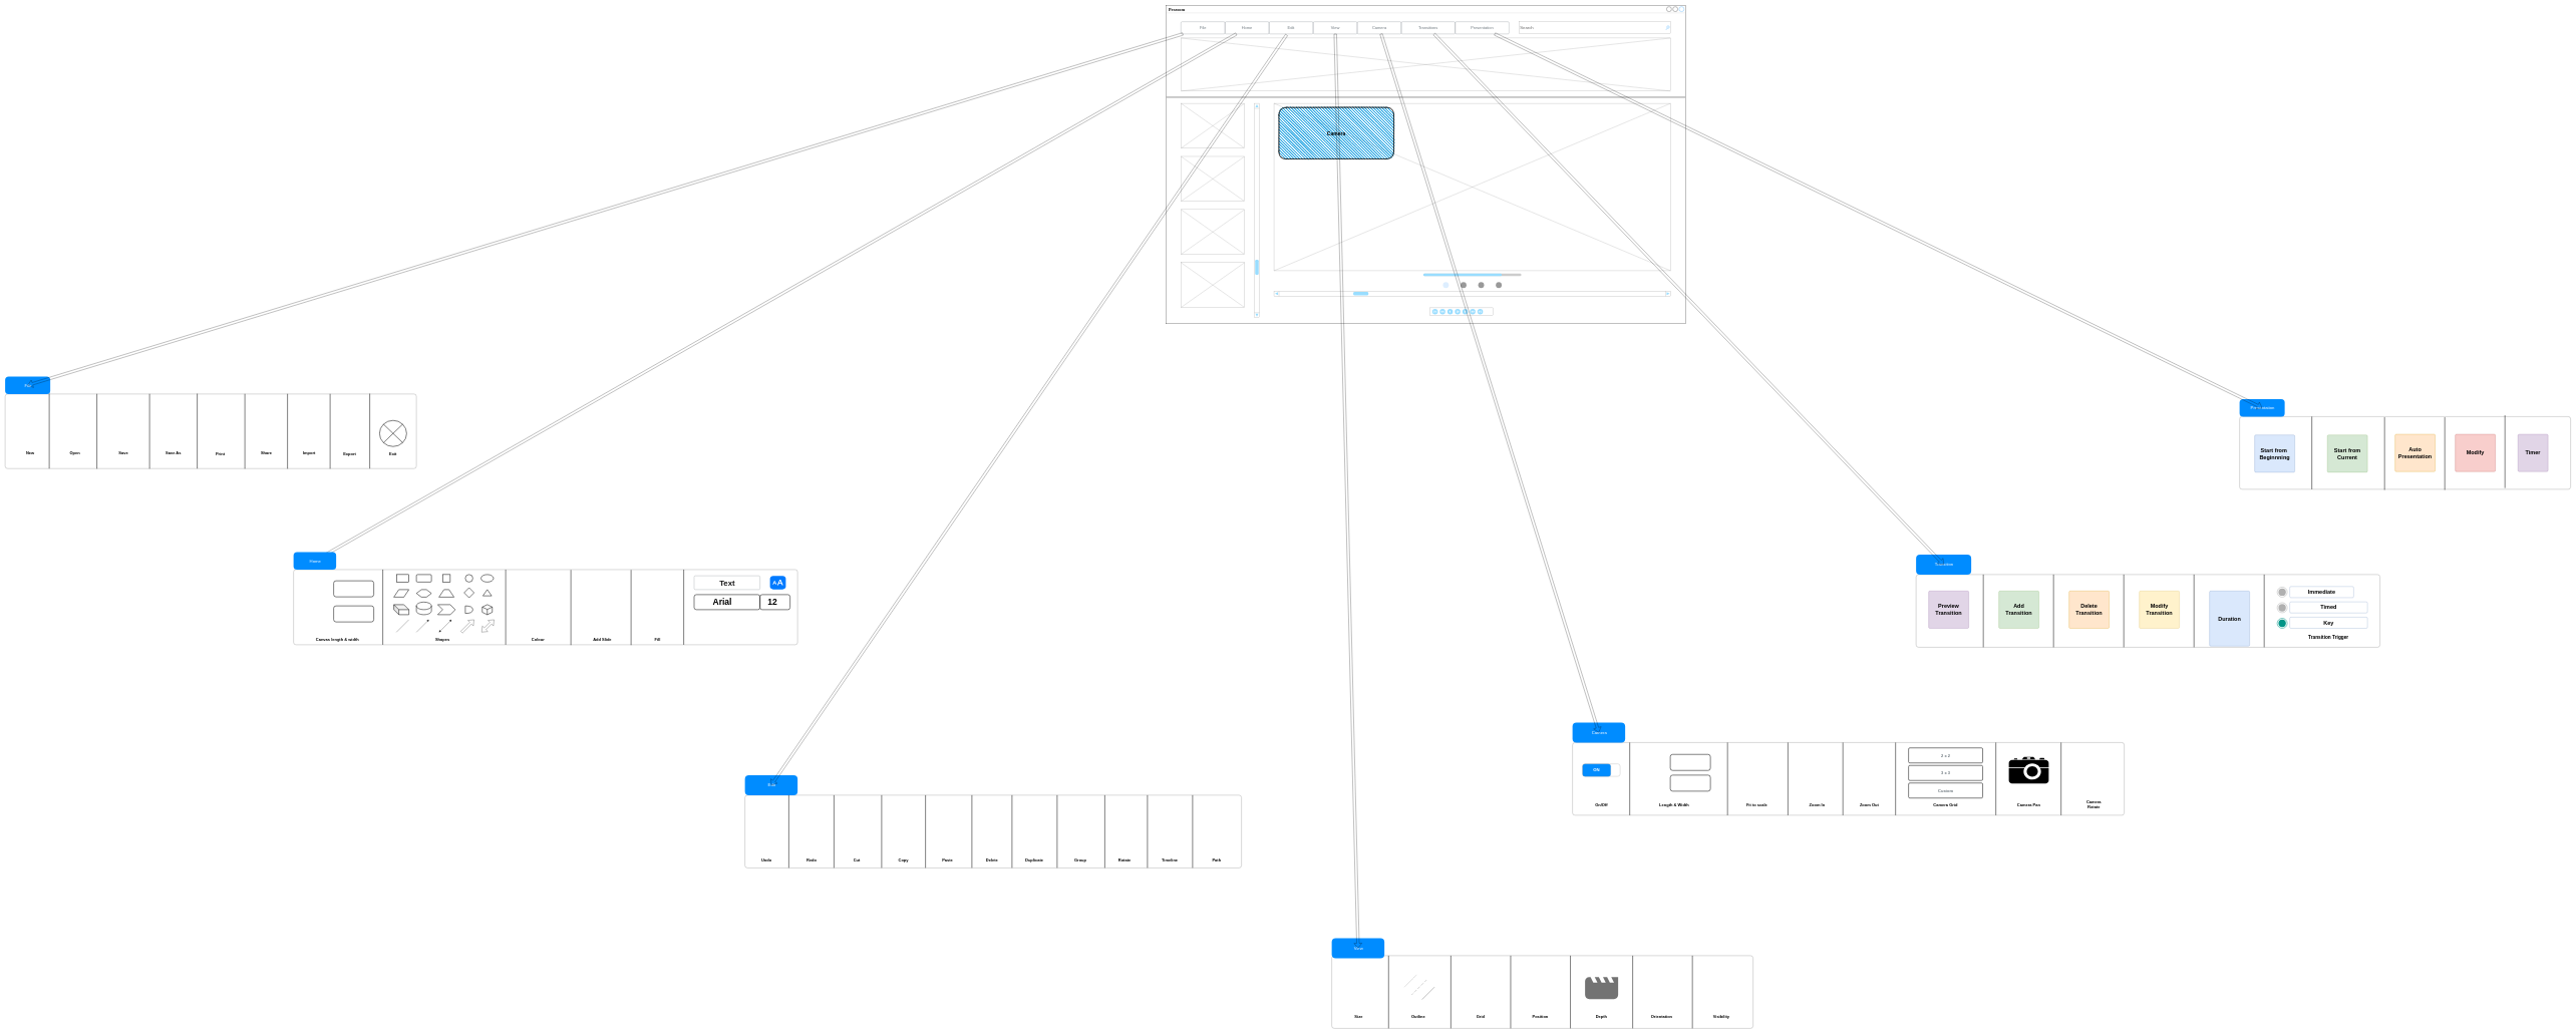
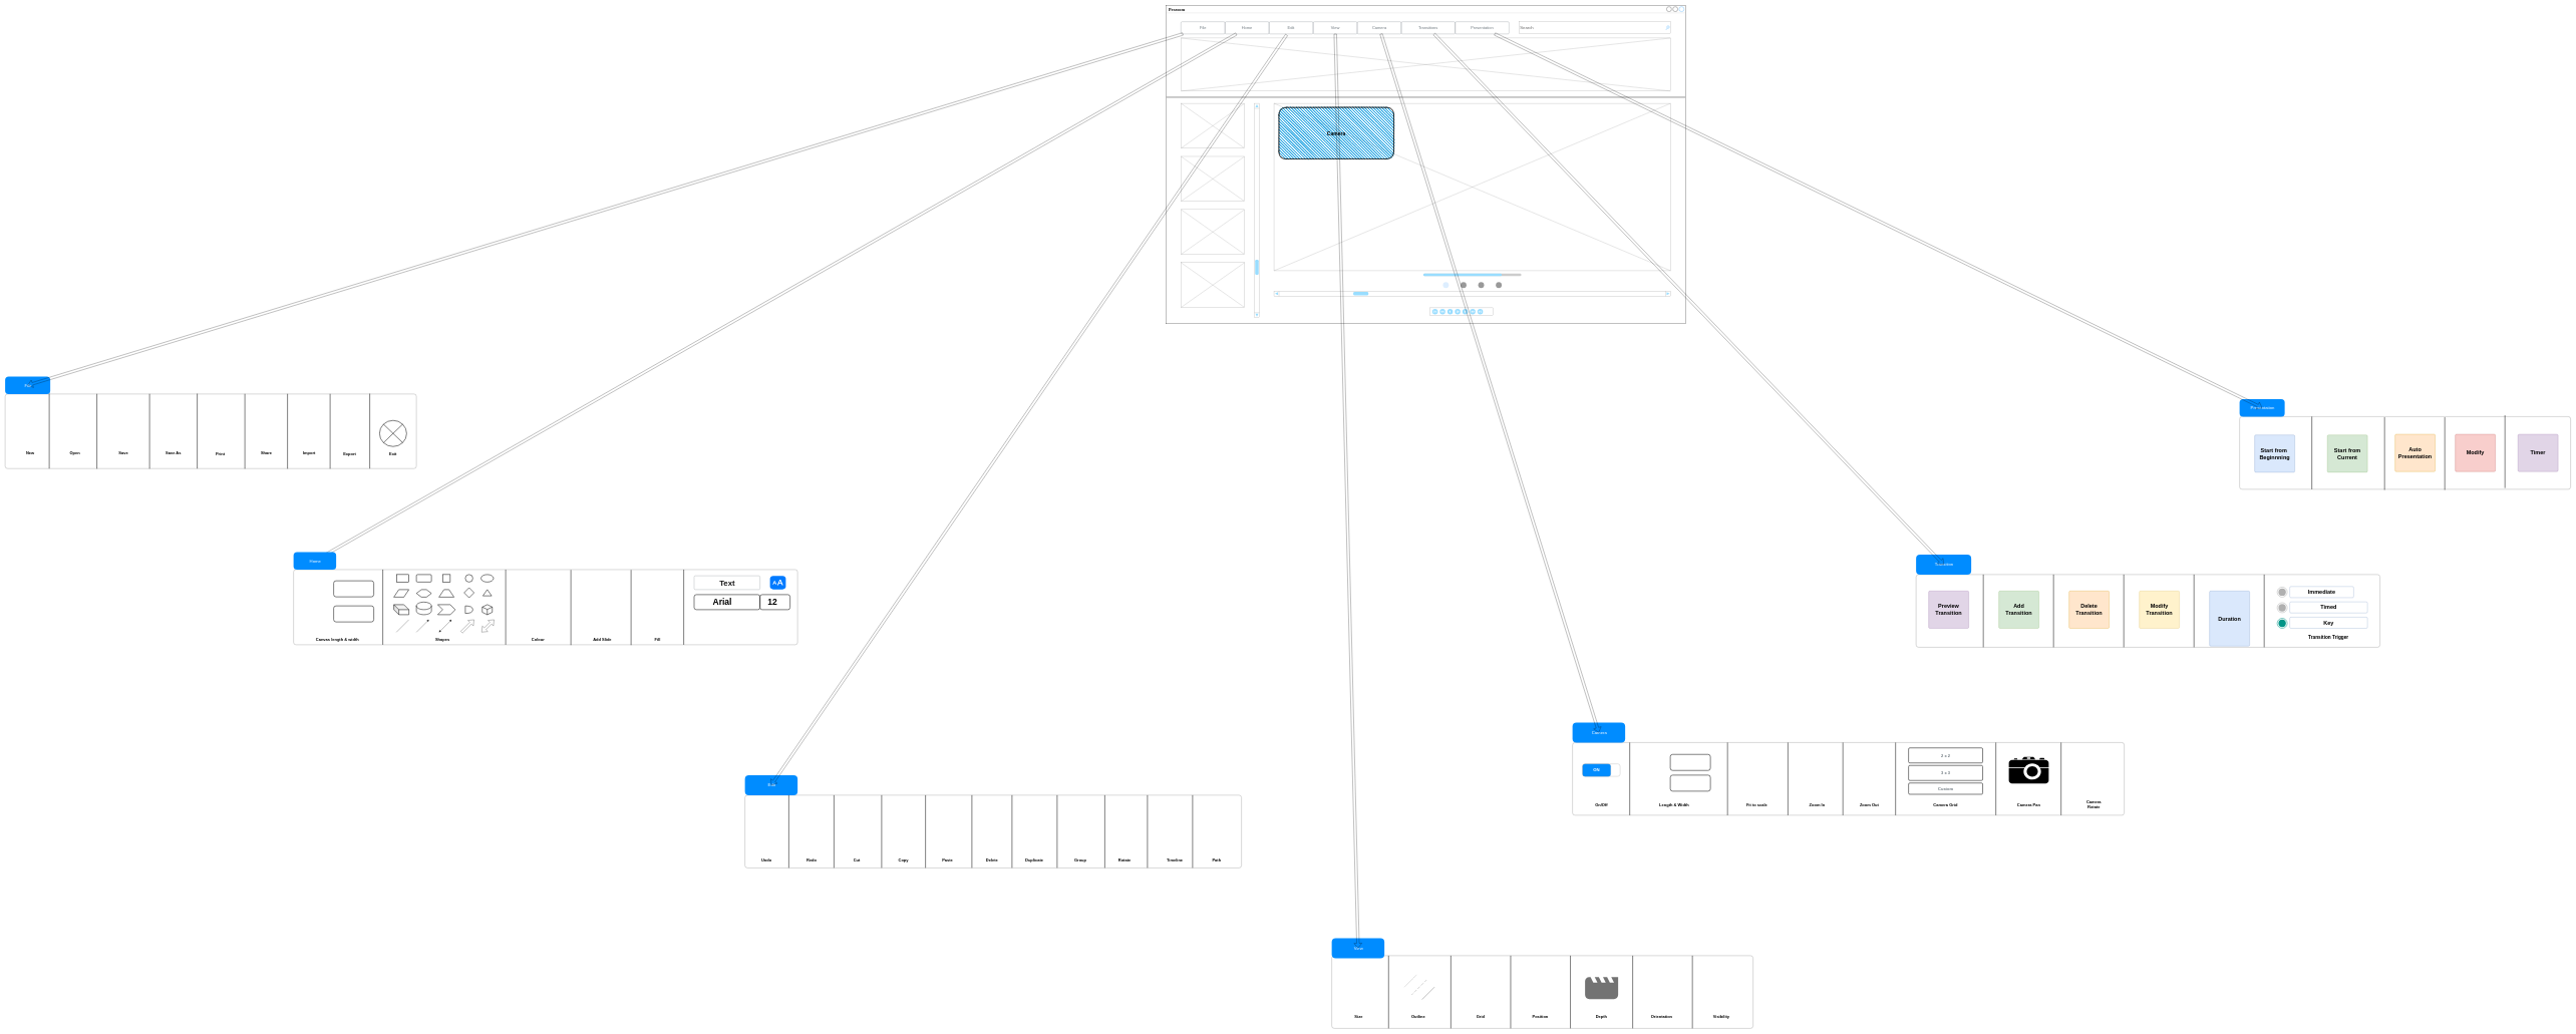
- <mxCell id="115" value="&lt;b&gt;&lt;font style=&quot;font-size: 22px&quot;&gt;Timer&lt;/font&gt;&lt;/b&gt;" style="html=1;shadow=0;dashed=0;shape=mxgraph.bootstrap.rrect;rSize=5;strokeColor=#9673a6;strokeWidth=1;fillColor=#e1d5e7;whiteSpace=wrap;align=center;verticalAlign=middle;spacingLeft=0;fontStyle=0;fontSize=16;spacing=5;labelBackgroundColor=none;sketch=0;" vertex="1" parent="103"><mxGeometry x="1110" y="140.58" width="120" height="148.84" as="geometry" /></mxCell>
+ <mxCell id="115" value="&lt;b&gt;&lt;font style=&quot;font-size: 22px&quot;&gt;Timer&lt;/font&gt;&lt;/b&gt;" style="html=1;shadow=0;dashed=0;shape=mxgraph.bootstrap.rrect;rSize=5;strokeColor=#9673a6;strokeWidth=1;fillColor=#e1d5e7;whiteSpace=wrap;align=center;verticalAlign=middle;spacingLeft=0;fontStyle=0;fontSize=16;spacing=5;labelBackgroundColor=none;sketch=0;" vertex="1" parent="103"><mxGeometry x="1110" y="140.58" width="160" height="148.84" as="geometry" /></mxCell>
- <mxCell id="174" value="&lt;b&gt;Custom&lt;/b&gt;" style="html=1;shadow=0;dashed=0;shape=mxgraph.bootstrap.rrect;rSize=5;strokeColor=#000000;strokeWidth=2;fillColor=none;fontColor=#6C767D;whiteSpace=wrap;align=center;verticalAlign=middle;spacingLeft=0;fontStyle=0;fontSize=16;spacing=5;labelBackgroundColor=none;sketch=0;" vertex="1" parent="161"><mxGeometry x="729.997" y="241.47" width="295.714" height="60" as="geometry" /></mxCell>
+ <mxCell id="174" value="&lt;b&gt;Custom&lt;/b&gt;" style="html=1;shadow=0;dashed=0;shape=mxgraph.bootstrap.rrect;rSize=5;strokeColor=#000000;strokeWidth=2;fillColor=none;fontColor=#6C767D;whiteSpace=wrap;align=center;verticalAlign=middle;spacingLeft=0;fontStyle=0;fontSize=16;spacing=5;labelBackgroundColor=none;sketch=0;" vertex="1" parent="161"><mxGeometry x="729.997" y="241.47" width="295.714" height="45" as="geometry" /></mxCell>
- <mxCell id="143" value="&lt;b&gt;&lt;font style=&quot;font-size: 16px&quot;&gt;Timeline&lt;/font&gt;&lt;/b&gt;" style="text;html=1;strokeColor=none;fillColor=none;align=center;verticalAlign=middle;whiteSpace=wrap;rounded=0;shadow=0;labelBackgroundColor=none;sketch=0;" vertex="1" parent="117"><mxGeometry x="1297.92" y="321.46" width="92.16" height="17.07" as="geometry" /></mxCell>
+ <mxCell id="143" value="&lt;b&gt;&lt;font style=&quot;font-size: 16px&quot;&gt;Timeline&lt;/font&gt;&lt;/b&gt;" style="text;html=1;strokeColor=none;fillColor=none;align=center;verticalAlign=middle;whiteSpace=wrap;rounded=0;shadow=0;labelBackgroundColor=none;sketch=0;" vertex="1" parent="117"><mxGeometry x="1317.92" y="321.46" width="92.16" height="17.07" as="geometry" /></mxCell>
